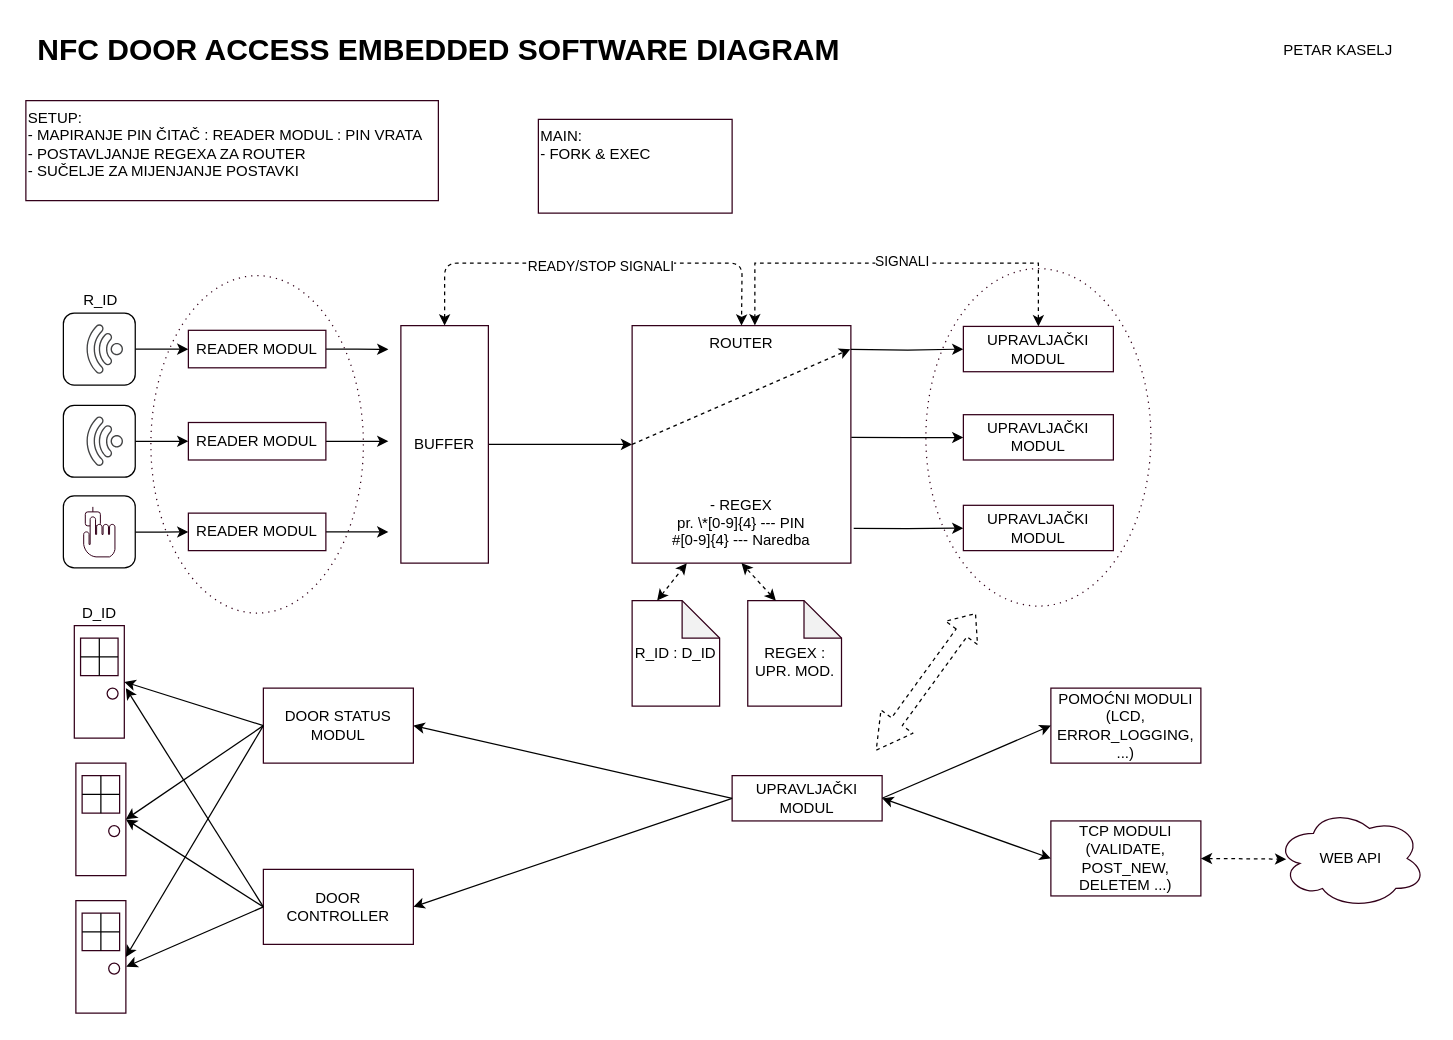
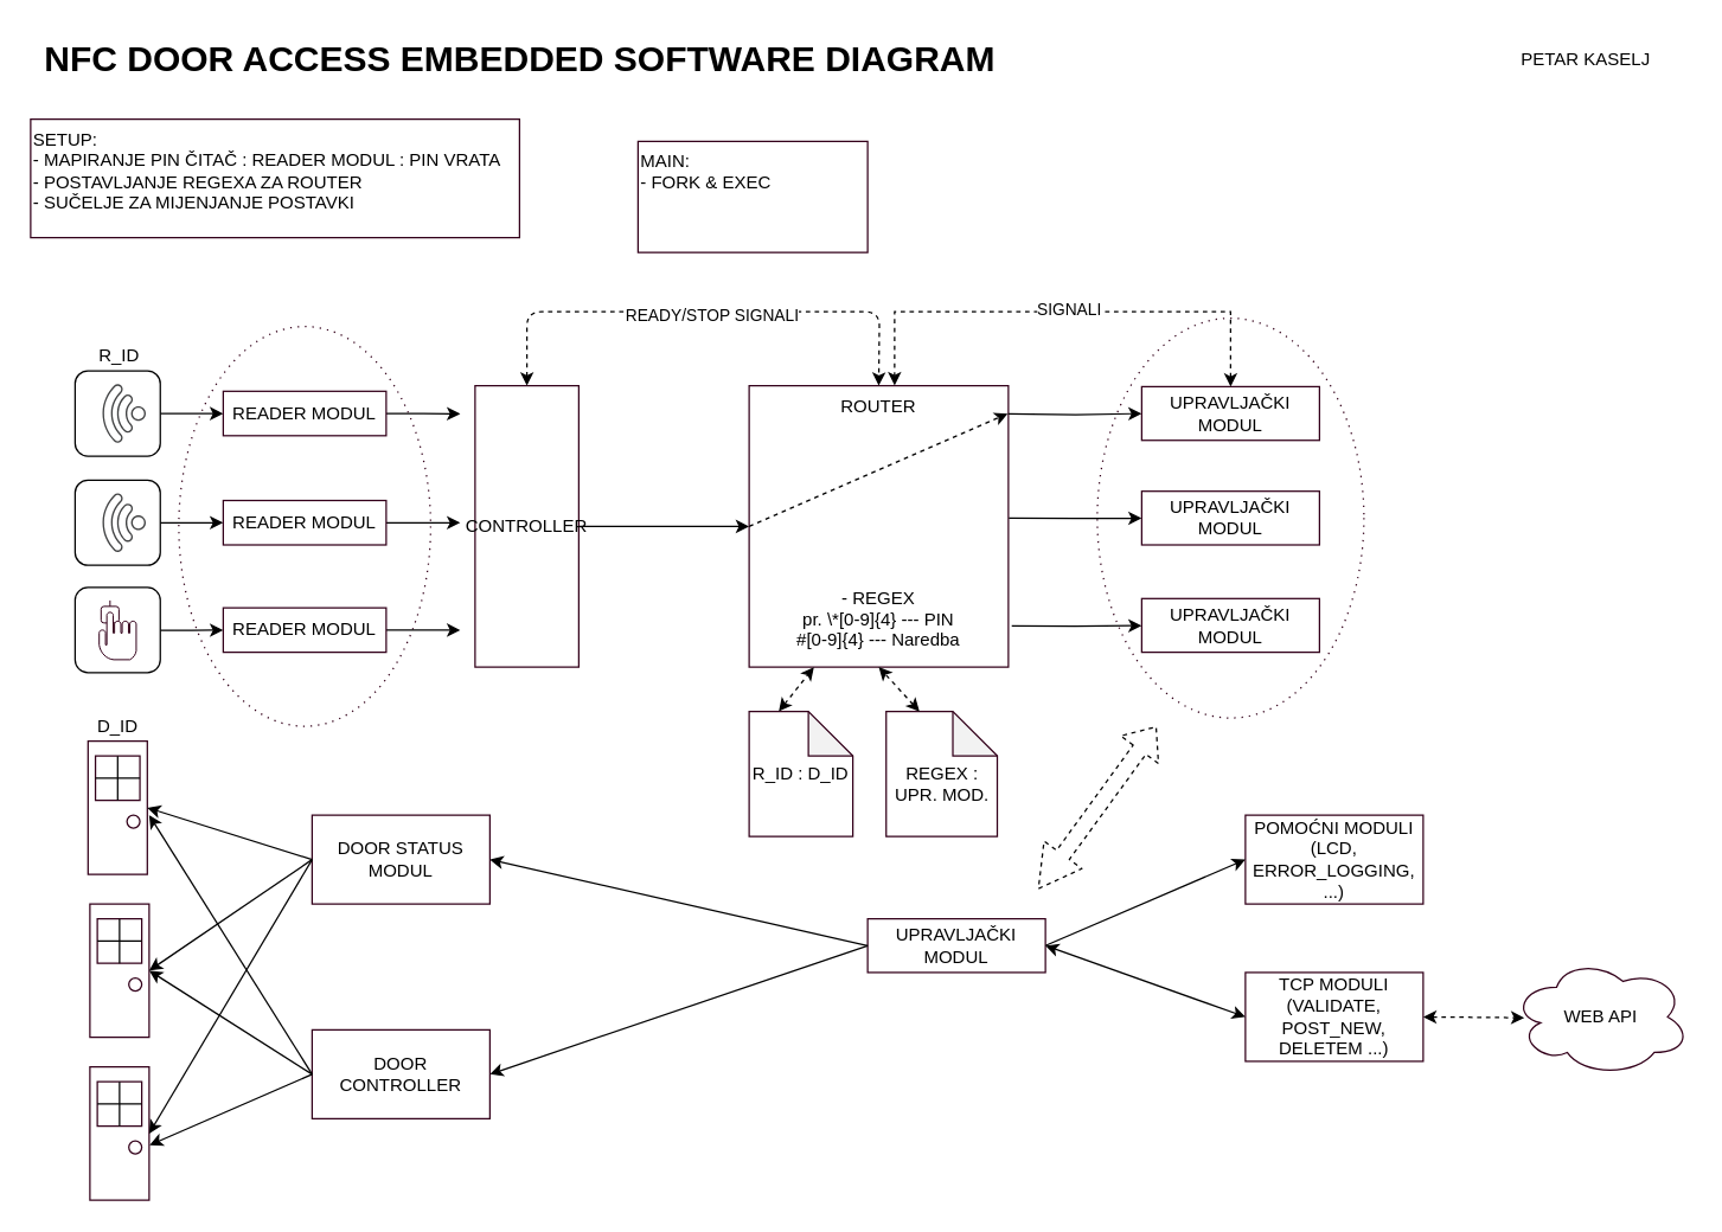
- <mxCell id="41" value="BUFFER" style="rounded=0;whiteSpace=wrap;html=1;strokeColor=#33001A;fillColor=#FFFFFF;verticalAlign=middle;" vertex="1" parent="1"><mxGeometry x="320" y="260" width="70" height="190" as="geometry" /></mxCell>
+ <mxCell id="41" value="CONTROLLER" style="rounded=0;whiteSpace=wrap;html=1;strokeColor=#33001A;fillColor=#FFFFFF;verticalAlign=middle;" vertex="1" parent="1"><mxGeometry x="320" y="260" width="70" height="190" as="geometry" /></mxCell>
